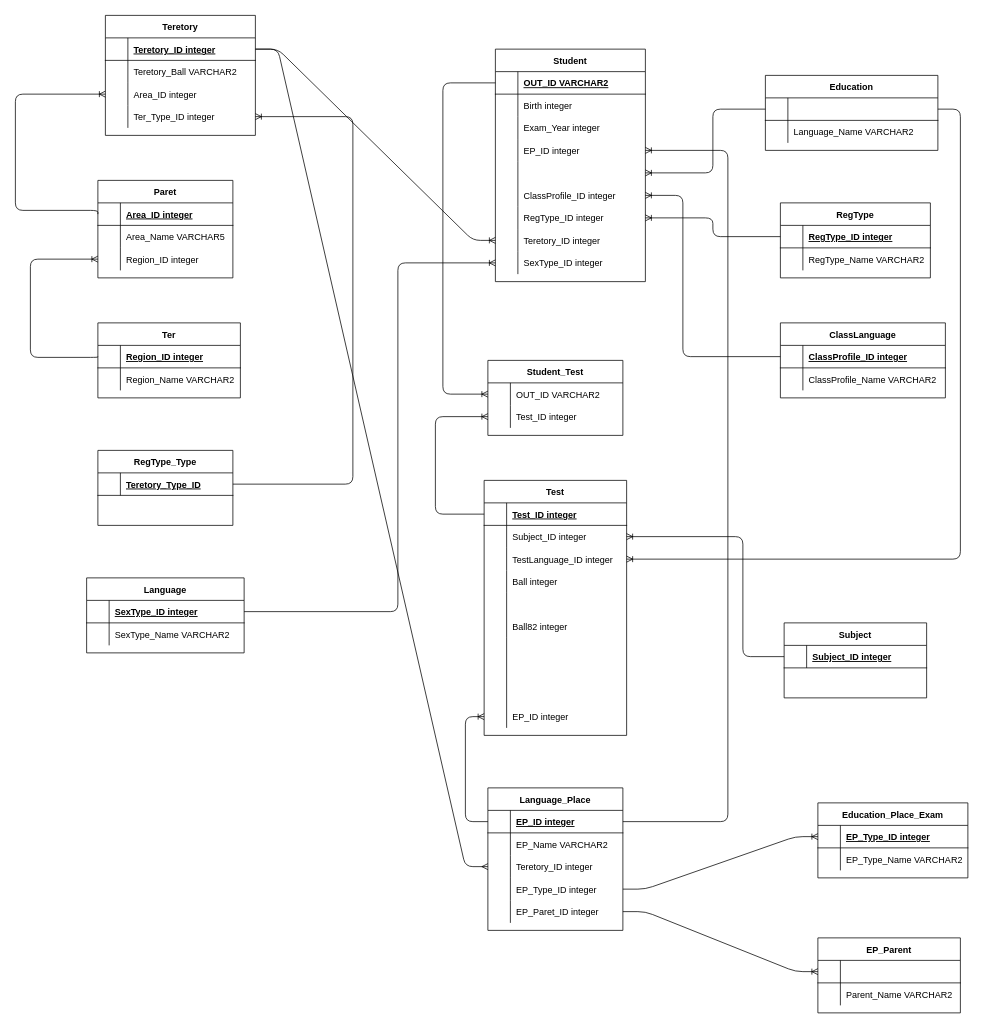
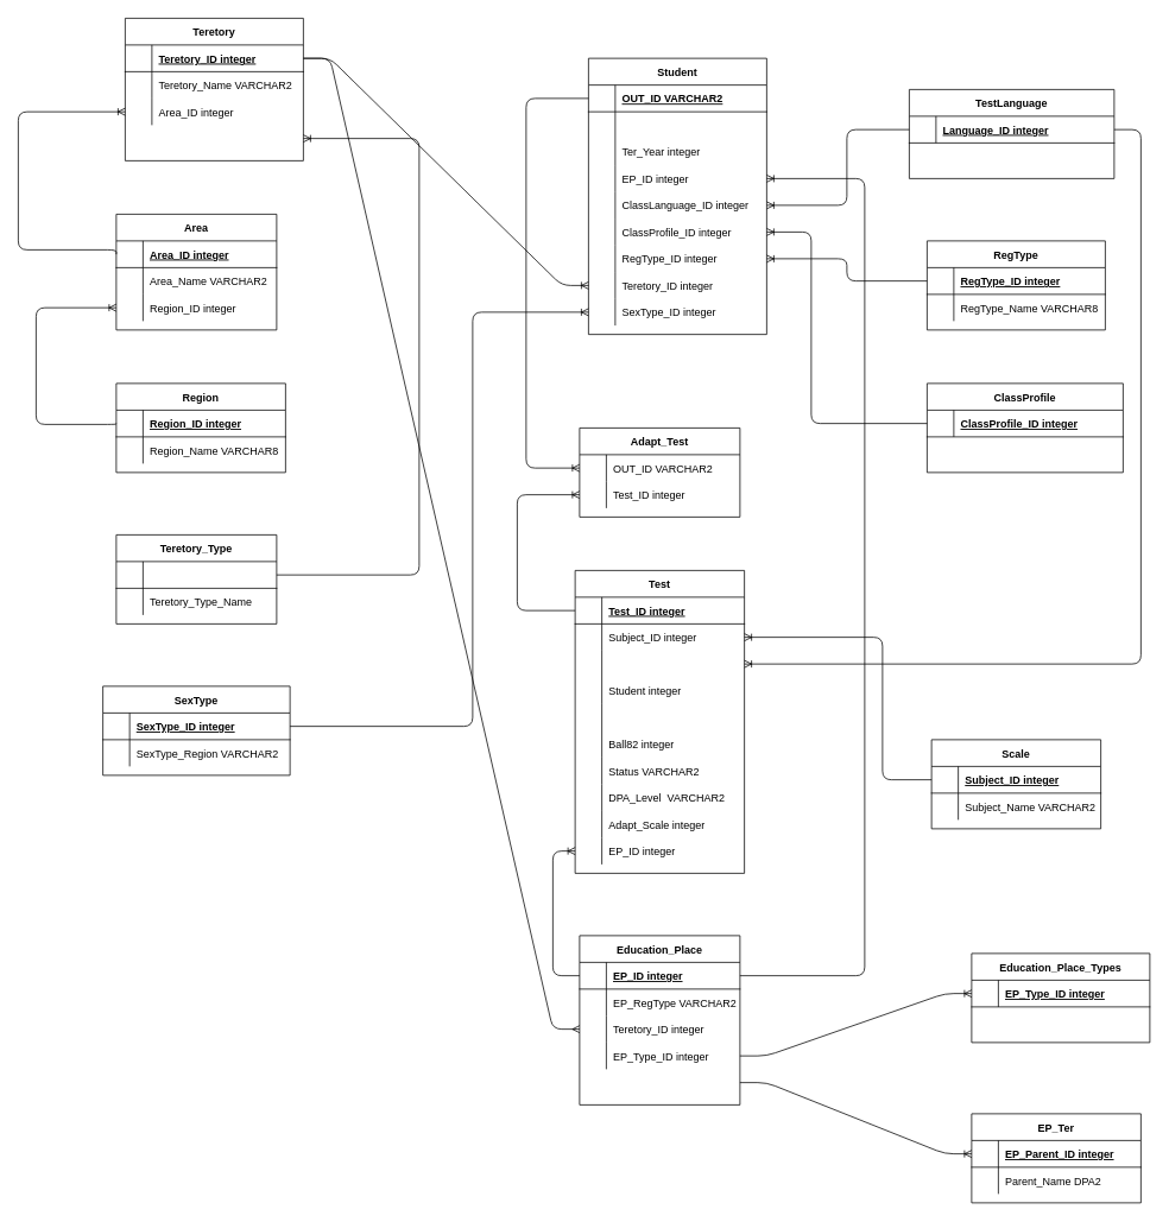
- <mxCell id="15" value="Teretory_Ball VARCHAR2" style="shape=partialRectangle;connectable=0;fillColor=none;top=0;left=0;bottom=0;right=0;align=left;spacingLeft=6;overflow=hidden;" vertex="1" parent="13"><mxGeometry x="30" width="170" height="30" as="geometry" /></mxCell>
+ <mxCell id="15" value="Teretory_Name VARCHAR2" style="shape=partialRectangle;connectable=0;fillColor=none;top=0;left=0;bottom=0;right=0;align=left;spacingLeft=6;overflow=hidden;" vertex="1" parent="13"><mxGeometry x="30" width="170" height="30" as="geometry" /></mxCell>
- <mxCell id="139" value="Education" style="shape=table;startSize=30;container=1;collapsible=1;childLayout=tableLayout;fixedRows=1;rowLines=0;fontStyle=1;align=center;resizeLast=1;" vertex="1" parent="1"><mxGeometry x="1020" y="100" width="230" height="100" as="geometry" /></mxCell>
+ <mxCell id="139" value="TestLanguage" style="shape=table;startSize=30;container=1;collapsible=1;childLayout=tableLayout;fixedRows=1;rowLines=0;fontStyle=1;align=center;resizeLast=1;" vertex="1" parent="1"><mxGeometry x="1020" y="100" width="230" height="100" as="geometry" /></mxCell>
- <mxCell id="52" value="Birth integer" style="shape=partialRectangle;connectable=0;fillColor=none;top=0;left=0;bottom=0;right=0;align=left;spacingLeft=6;overflow=hidden;" vertex="1" parent="50"><mxGeometry x="30" width="170" height="30" as="geometry" /></mxCell>
+ <mxCell id="142" value="Language_ID integer" style="shape=partialRectangle;connectable=0;fillColor=none;top=0;left=0;bottom=0;right=0;align=left;spacingLeft=6;fontStyle=5;overflow=hidden;" vertex="1" parent="140"><mxGeometry x="30" width="200" height="30" as="geometry" /></mxCell>
- <mxCell id="21" value="Ter_Type_ID integer" style="shape=partialRectangle;connectable=0;fillColor=none;top=0;left=0;bottom=0;right=0;align=left;spacingLeft=6;overflow=hidden;" vertex="1" parent="19"><mxGeometry x="30" width="170" height="30" as="geometry" /></mxCell>
- <mxCell id="55" value="Exam_Year integer" style="shape=partialRectangle;connectable=0;fillColor=none;top=0;left=0;bottom=0;right=0;align=left;spacingLeft=6;overflow=hidden;" vertex="1" parent="53"><mxGeometry x="30" width="170" height="30" as="geometry" /></mxCell>
+ <mxCell id="55" value="Ter_Year integer" style="shape=partialRectangle;connectable=0;fillColor=none;top=0;left=0;bottom=0;right=0;align=left;spacingLeft=6;overflow=hidden;" vertex="1" parent="53"><mxGeometry x="30" width="170" height="30" as="geometry" /></mxCell>
- <mxCell id="145" value="Language_Name VARCHAR2" style="shape=partialRectangle;connectable=0;fillColor=none;top=0;left=0;bottom=0;right=0;align=left;spacingLeft=6;overflow=hidden;" vertex="1" parent="143"><mxGeometry x="30" width="200" height="30" as="geometry" /></mxCell>
+ <mxCell id="61" value="ClassLanguage_ID integer" style="shape=partialRectangle;connectable=0;fillColor=none;top=0;left=0;bottom=0;right=0;align=left;spacingLeft=6;overflow=hidden;" vertex="1" parent="59"><mxGeometry x="30" width="170" height="30" as="geometry" /></mxCell>
- <mxCell id="22" value="Paret" style="shape=table;startSize=30;container=1;collapsible=1;childLayout=tableLayout;fixedRows=1;rowLines=0;fontStyle=1;align=center;resizeLast=1;" vertex="1" parent="1"><mxGeometry x="130" y="240" width="180" height="130" as="geometry" /></mxCell>
+ <mxCell id="22" value="Area" style="shape=table;startSize=30;container=1;collapsible=1;childLayout=tableLayout;fixedRows=1;rowLines=0;fontStyle=1;align=center;resizeLast=1;" vertex="1" parent="1"><mxGeometry x="130" y="240" width="180" height="130" as="geometry" /></mxCell>
- <mxCell id="28" value="Area_Name VARCHAR5" style="shape=partialRectangle;connectable=0;fillColor=none;top=0;left=0;bottom=0;right=0;align=left;spacingLeft=6;overflow=hidden;" vertex="1" parent="26"><mxGeometry x="30" width="150" height="30" as="geometry" /></mxCell>
+ <mxCell id="28" value="Area_Name VARCHAR2" style="shape=partialRectangle;connectable=0;fillColor=none;top=0;left=0;bottom=0;right=0;align=left;spacingLeft=6;overflow=hidden;" vertex="1" parent="26"><mxGeometry x="30" width="150" height="30" as="geometry" /></mxCell>
- <mxCell id="124" value="RegType_Name VARCHAR2" style="shape=partialRectangle;connectable=0;fillColor=none;top=0;left=0;bottom=0;right=0;align=left;spacingLeft=6;overflow=hidden;" vertex="1" parent="122"><mxGeometry x="30" width="170" height="30" as="geometry" /></mxCell>
+ <mxCell id="124" value="RegType_Name VARCHAR8" style="shape=partialRectangle;connectable=0;fillColor=none;top=0;left=0;bottom=0;right=0;align=left;spacingLeft=6;overflow=hidden;" vertex="1" parent="122"><mxGeometry x="30" width="170" height="30" as="geometry" /></mxCell>
- <mxCell id="32" value="Ter" style="shape=table;startSize=30;container=1;collapsible=1;childLayout=tableLayout;fixedRows=1;rowLines=0;fontStyle=1;align=center;resizeLast=1;" vertex="1" parent="1"><mxGeometry x="130" y="430" width="190" height="100" as="geometry" /></mxCell>
+ <mxCell id="32" value="Region" style="shape=table;startSize=30;container=1;collapsible=1;childLayout=tableLayout;fixedRows=1;rowLines=0;fontStyle=1;align=center;resizeLast=1;" vertex="1" parent="1"><mxGeometry x="130" y="430" width="190" height="100" as="geometry" /></mxCell>
- <mxCell id="125" value="ClassLanguage" style="shape=table;startSize=30;container=1;collapsible=1;childLayout=tableLayout;fixedRows=1;rowLines=0;fontStyle=1;align=center;resizeLast=1;" vertex="1" parent="1"><mxGeometry x="1040" y="430" width="220" height="100" as="geometry" /></mxCell>
+ <mxCell id="125" value="ClassProfile" style="shape=table;startSize=30;container=1;collapsible=1;childLayout=tableLayout;fixedRows=1;rowLines=0;fontStyle=1;align=center;resizeLast=1;" vertex="1" parent="1"><mxGeometry x="1040" y="430" width="220" height="100" as="geometry" /></mxCell>
- <mxCell id="111" value="Student_Test" style="shape=table;startSize=30;container=1;collapsible=1;childLayout=tableLayout;fixedRows=1;rowLines=0;fontStyle=1;align=center;resizeLast=1;" vertex="1" parent="1"><mxGeometry x="650" y="480" width="180" height="100" as="geometry" /></mxCell>
+ <mxCell id="111" value="Adapt_Test" style="shape=table;startSize=30;container=1;collapsible=1;childLayout=tableLayout;fixedRows=1;rowLines=0;fontStyle=1;align=center;resizeLast=1;" vertex="1" parent="1"><mxGeometry x="650" y="480" width="180" height="100" as="geometry" /></mxCell>
- <mxCell id="131" value="ClassProfile_Name VARCHAR2" style="shape=partialRectangle;connectable=0;fillColor=none;top=0;left=0;bottom=0;right=0;align=left;spacingLeft=6;overflow=hidden;" vertex="1" parent="129"><mxGeometry x="30" width="190" height="30" as="geometry" /></mxCell>
- <mxCell id="38" value="Region_Name VARCHAR2" style="shape=partialRectangle;connectable=0;fillColor=none;top=0;left=0;bottom=0;right=0;align=left;spacingLeft=6;overflow=hidden;" vertex="1" parent="36"><mxGeometry x="30" width="160" height="30" as="geometry" /></mxCell>
+ <mxCell id="38" value="Region_Name VARCHAR8" style="shape=partialRectangle;connectable=0;fillColor=none;top=0;left=0;bottom=0;right=0;align=left;spacingLeft=6;overflow=hidden;" vertex="1" parent="36"><mxGeometry x="30" width="160" height="30" as="geometry" /></mxCell>
- <mxCell id="39" value="RegType_Type" style="shape=table;startSize=30;container=1;collapsible=1;childLayout=tableLayout;fixedRows=1;rowLines=0;fontStyle=1;align=center;resizeLast=1;" vertex="1" parent="1"><mxGeometry x="130" y="600" width="180" height="100" as="geometry" /></mxCell>
+ <mxCell id="39" value="Teretory_Type" style="shape=table;startSize=30;container=1;collapsible=1;childLayout=tableLayout;fixedRows=1;rowLines=0;fontStyle=1;align=center;resizeLast=1;" vertex="1" parent="1"><mxGeometry x="130" y="600" width="180" height="100" as="geometry" /></mxCell>
- <mxCell id="42" value="Teretory_Type_ID" style="shape=partialRectangle;connectable=0;fillColor=none;top=0;left=0;bottom=0;right=0;align=left;spacingLeft=6;fontStyle=5;overflow=hidden;" vertex="1" parent="40"><mxGeometry x="30" width="150" height="30" as="geometry" /></mxCell>
+ <mxCell id="45" value="Teretory_Type_Name" style="shape=partialRectangle;connectable=0;fillColor=none;top=0;left=0;bottom=0;right=0;align=left;spacingLeft=6;overflow=hidden;" vertex="1" parent="43"><mxGeometry x="30" width="150" height="30" as="geometry" /></mxCell>
- <mxCell id="83" value="TestLanguage_ID integer" style="shape=partialRectangle;connectable=0;fillColor=none;top=0;left=0;bottom=0;right=0;align=left;spacingLeft=6;overflow=hidden;" vertex="1" parent="81"><mxGeometry x="30" width="160" height="30" as="geometry" /></mxCell>
- <mxCell id="86" value="Ball integer" style="shape=partialRectangle;connectable=0;fillColor=none;top=0;left=0;bottom=0;right=0;align=left;spacingLeft=6;overflow=hidden;" vertex="1" parent="84"><mxGeometry x="30" width="160" height="30" as="geometry" /></mxCell>
+ <mxCell id="86" value="Student integer" style="shape=partialRectangle;connectable=0;fillColor=none;top=0;left=0;bottom=0;right=0;align=left;spacingLeft=6;overflow=hidden;" vertex="1" parent="84"><mxGeometry x="30" width="160" height="30" as="geometry" /></mxCell>
- <mxCell id="2" value="Language" style="shape=table;startSize=30;container=1;collapsible=1;childLayout=tableLayout;fixedRows=1;rowLines=0;fontStyle=1;align=center;resizeLast=1;" vertex="1" parent="1"><mxGeometry x="115" y="770" width="210" height="100" as="geometry" /></mxCell>
+ <mxCell id="2" value="SexType" style="shape=table;startSize=30;container=1;collapsible=1;childLayout=tableLayout;fixedRows=1;rowLines=0;fontStyle=1;align=center;resizeLast=1;" vertex="1" parent="1"><mxGeometry x="115" y="770" width="210" height="100" as="geometry" /></mxCell>
- <mxCell id="8" value="SexType_Name VARCHAR2" style="shape=partialRectangle;connectable=0;fillColor=none;top=0;left=0;bottom=0;right=0;align=left;spacingLeft=6;overflow=hidden;" vertex="1" parent="6"><mxGeometry x="30" width="180" height="30" as="geometry" /></mxCell>
+ <mxCell id="8" value="SexType_Region VARCHAR2" style="shape=partialRectangle;connectable=0;fillColor=none;top=0;left=0;bottom=0;right=0;align=left;spacingLeft=6;overflow=hidden;" vertex="1" parent="6"><mxGeometry x="30" width="180" height="30" as="geometry" /></mxCell>
- <mxCell id="132" value="Subject" style="shape=table;startSize=30;container=1;collapsible=1;childLayout=tableLayout;fixedRows=1;rowLines=0;fontStyle=1;align=center;resizeLast=1;" vertex="1" parent="1"><mxGeometry x="1045" y="830" width="190" height="100" as="geometry" /></mxCell>
+ <mxCell id="132" value="Scale" style="shape=table;startSize=30;container=1;collapsible=1;childLayout=tableLayout;fixedRows=1;rowLines=0;fontStyle=1;align=center;resizeLast=1;" vertex="1" parent="1"><mxGeometry x="1045" y="830" width="190" height="100" as="geometry" /></mxCell>
+ <mxCell id="94" value="Status VARCHAR2" style="shape=partialRectangle;connectable=0;fillColor=none;top=0;left=0;bottom=0;right=0;align=left;spacingLeft=6;overflow=hidden;" vertex="1" parent="92"><mxGeometry x="30" width="160" height="30" as="geometry" /></mxCell>
+ <mxCell id="97" value="DPA_Level  VARCHAR2" style="shape=partialRectangle;connectable=0;fillColor=none;top=0;left=0;bottom=0;right=0;align=left;spacingLeft=6;overflow=hidden;" vertex="1" parent="95"><mxGeometry x="30" width="160" height="30" as="geometry" /></mxCell>
+ <mxCell id="138" value="Subject_Name VARCHAR2" style="shape=partialRectangle;connectable=0;fillColor=none;top=0;left=0;bottom=0;right=0;align=left;spacingLeft=6;overflow=hidden;" vertex="1" parent="136"><mxGeometry x="30" width="160" height="30" as="geometry" /></mxCell>
+ <mxCell id="100" value="Adapt_Scale integer" style="shape=partialRectangle;connectable=0;fillColor=none;top=0;left=0;bottom=0;right=0;align=left;spacingLeft=6;overflow=hidden;" vertex="1" parent="98"><mxGeometry x="30" width="160" height="30" as="geometry" /></mxCell>
- <mxCell id="146" value="Language_Place" style="shape=table;startSize=30;container=1;collapsible=1;childLayout=tableLayout;fixedRows=1;rowLines=0;fontStyle=1;align=center;resizeLast=1;" vertex="1" parent="1"><mxGeometry x="650" y="1050" width="180" height="190" as="geometry" /></mxCell>
+ <mxCell id="146" value="Education_Place" style="shape=table;startSize=30;container=1;collapsible=1;childLayout=tableLayout;fixedRows=1;rowLines=0;fontStyle=1;align=center;resizeLast=1;" vertex="1" parent="1"><mxGeometry x="650" y="1050" width="180" height="190" as="geometry" /></mxCell>
- <mxCell id="162" value="Education_Place_Exam" style="shape=table;startSize=30;container=1;collapsible=1;childLayout=tableLayout;fixedRows=1;rowLines=0;fontStyle=1;align=center;resizeLast=1;" vertex="1" parent="1"><mxGeometry x="1090" y="1070" width="200" height="100" as="geometry" /></mxCell>
+ <mxCell id="162" value="Education_Place_Types" style="shape=table;startSize=30;container=1;collapsible=1;childLayout=tableLayout;fixedRows=1;rowLines=0;fontStyle=1;align=center;resizeLast=1;" vertex="1" parent="1"><mxGeometry x="1090" y="1070" width="200" height="100" as="geometry" /></mxCell>
- <mxCell id="152" value="EP_Name VARCHAR2" style="shape=partialRectangle;connectable=0;fillColor=none;top=0;left=0;bottom=0;right=0;align=left;spacingLeft=6;overflow=hidden;" vertex="1" parent="150"><mxGeometry x="30" width="150" height="30" as="geometry" /></mxCell>
+ <mxCell id="152" value="EP_RegType VARCHAR2" style="shape=partialRectangle;connectable=0;fillColor=none;top=0;left=0;bottom=0;right=0;align=left;spacingLeft=6;overflow=hidden;" vertex="1" parent="150"><mxGeometry x="30" width="150" height="30" as="geometry" /></mxCell>
- <mxCell id="168" value="EP_Type_Name VARCHAR2" style="shape=partialRectangle;connectable=0;fillColor=none;top=0;left=0;bottom=0;right=0;align=left;spacingLeft=6;overflow=hidden;" vertex="1" parent="166"><mxGeometry x="30" width="170" height="30" as="geometry" /></mxCell>
- <mxCell id="161" value="EP_Paret_ID integer" style="shape=partialRectangle;connectable=0;fillColor=none;top=0;left=0;bottom=0;right=0;align=left;spacingLeft=6;overflow=hidden;" vertex="1" parent="159"><mxGeometry x="30" width="150" height="30" as="geometry" /></mxCell>
- <mxCell id="104" value="EP_Parent" style="shape=table;startSize=30;container=1;collapsible=1;childLayout=tableLayout;fixedRows=1;rowLines=0;fontStyle=1;align=center;resizeLast=1;" vertex="1" parent="1"><mxGeometry x="1090" y="1250" width="190" height="100" as="geometry" /></mxCell>
+ <mxCell id="104" value="EP_Ter" style="shape=table;startSize=30;container=1;collapsible=1;childLayout=tableLayout;fixedRows=1;rowLines=0;fontStyle=1;align=center;resizeLast=1;" vertex="1" parent="1"><mxGeometry x="1090" y="1250" width="190" height="100" as="geometry" /></mxCell>
+ <mxCell id="107" value="EP_Parent_ID integer" style="shape=partialRectangle;connectable=0;fillColor=none;top=0;left=0;bottom=0;right=0;align=left;spacingLeft=6;fontStyle=5;overflow=hidden;" vertex="1" parent="105"><mxGeometry x="30" width="160" height="30" as="geometry" /></mxCell>
- <mxCell id="110" value="Parent_Name VARCHAR2" style="shape=partialRectangle;connectable=0;fillColor=none;top=0;left=0;bottom=0;right=0;align=left;spacingLeft=6;overflow=hidden;" vertex="1" parent="108"><mxGeometry x="30" width="160" height="30" as="geometry" /></mxCell>
+ <mxCell id="110" value="Parent_Name DPA2" style="shape=partialRectangle;connectable=0;fillColor=none;top=0;left=0;bottom=0;right=0;align=left;spacingLeft=6;overflow=hidden;" vertex="1" parent="108"><mxGeometry x="30" width="160" height="30" as="geometry" /></mxCell>
